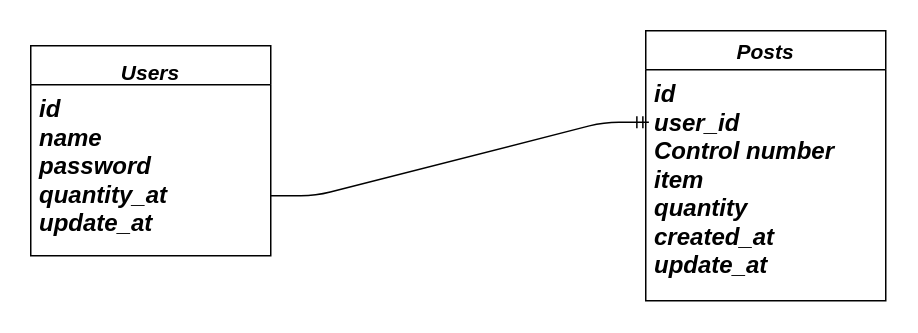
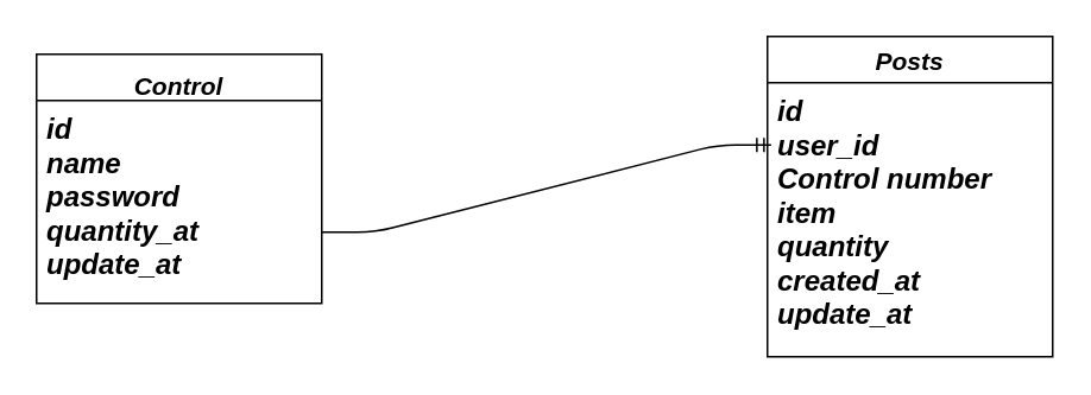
- <mxCell id="2" value="Users" style="swimlane;fontStyle=3;childLayout=stackLayout;horizontal=1;startSize=26;horizontalStack=0;resizeParent=1;resizeParentMax=0;resizeLast=0;collapsible=1;marginBottom=0;align=center;fontSize=14;spacingTop=4;spacingBottom=-4;verticalAlign=middle;" parent="1" vertex="1"><mxGeometry x="20" y="30" width="160" height="140" as="geometry" /></mxCell>
+ <mxCell id="2" value="Control" style="swimlane;fontStyle=3;childLayout=stackLayout;horizontal=1;startSize=26;horizontalStack=0;resizeParent=1;resizeParentMax=0;resizeLast=0;collapsible=1;marginBottom=0;align=center;fontSize=14;spacingTop=4;spacingBottom=-4;verticalAlign=middle;" parent="1" vertex="1"><mxGeometry x="20" y="30" width="160" height="140" as="geometry" /></mxCell>
